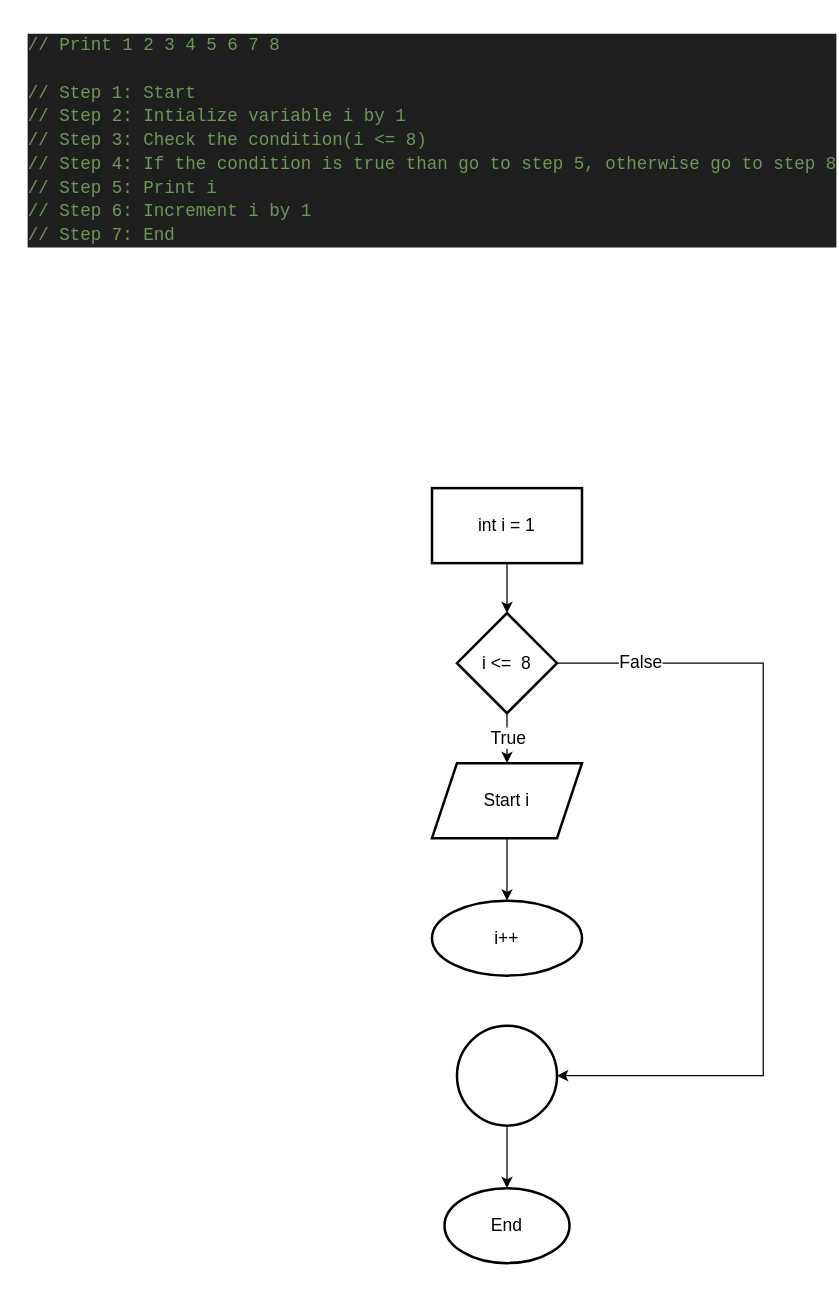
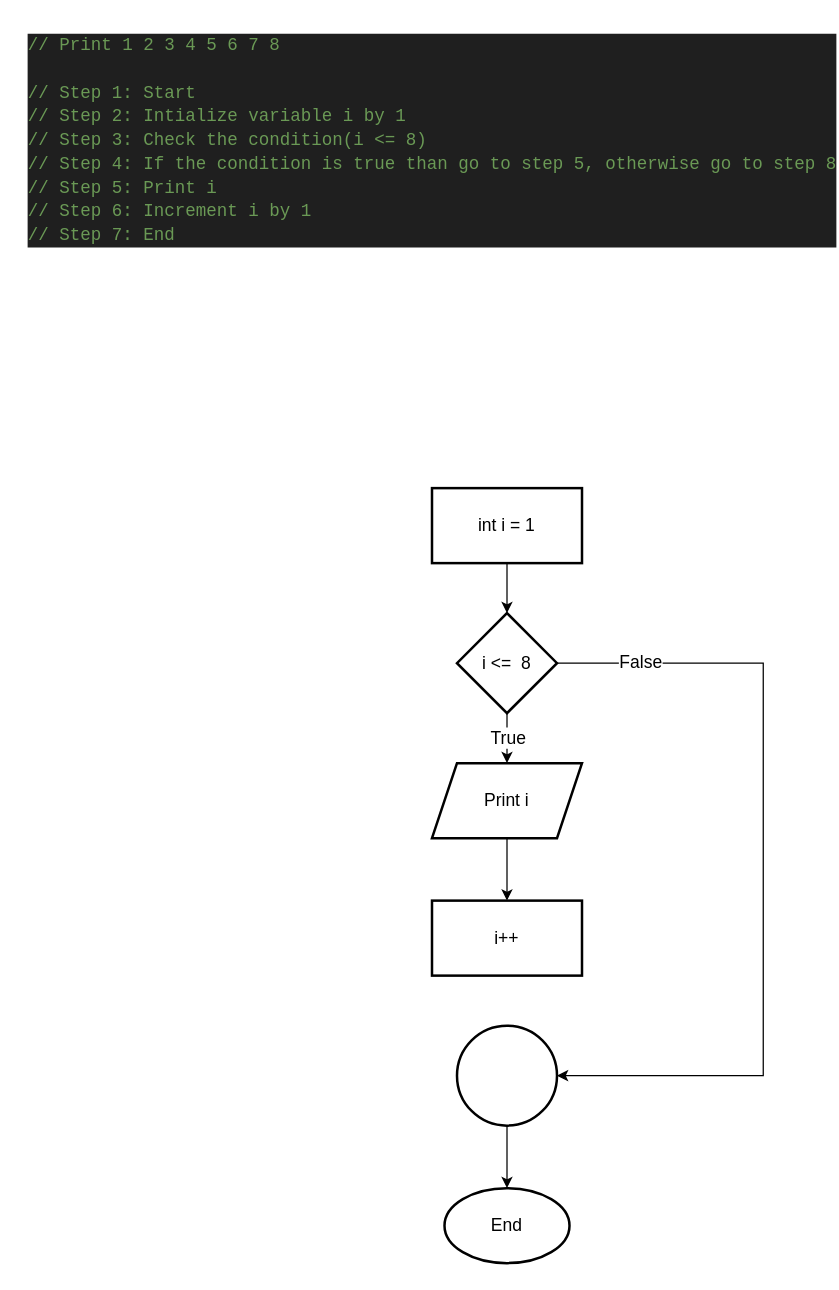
- <mxCell id="11" value="Start i" style="shape=parallelogram;perimeter=parallelogramPerimeter;whiteSpace=wrap;html=1;fixedSize=1;strokeWidth=2;fontSize=14;" vertex="1" parent="1"><mxGeometry x="345" y="610" width="120" height="60" as="geometry" /></mxCell>
+ <mxCell id="11" value="Print i" style="shape=parallelogram;perimeter=parallelogramPerimeter;whiteSpace=wrap;html=1;fixedSize=1;strokeWidth=2;fontSize=14;" vertex="1" parent="1"><mxGeometry x="345" y="610" width="120" height="60" as="geometry" /></mxCell>
- <mxCell id="12" value="i++" style="ellipse;whiteSpace=wrap;html=1;strokeWidth=2;fontSize=14;" vertex="1" parent="1"><mxGeometry x="345" y="720" width="120" height="60" as="geometry" /></mxCell>
+ <mxCell id="12" value="i++" style="whiteSpace=wrap;html=1;strokeWidth=2;fontSize=14;" vertex="1" parent="1"><mxGeometry x="345" y="720" width="120" height="60" as="geometry" /></mxCell>
